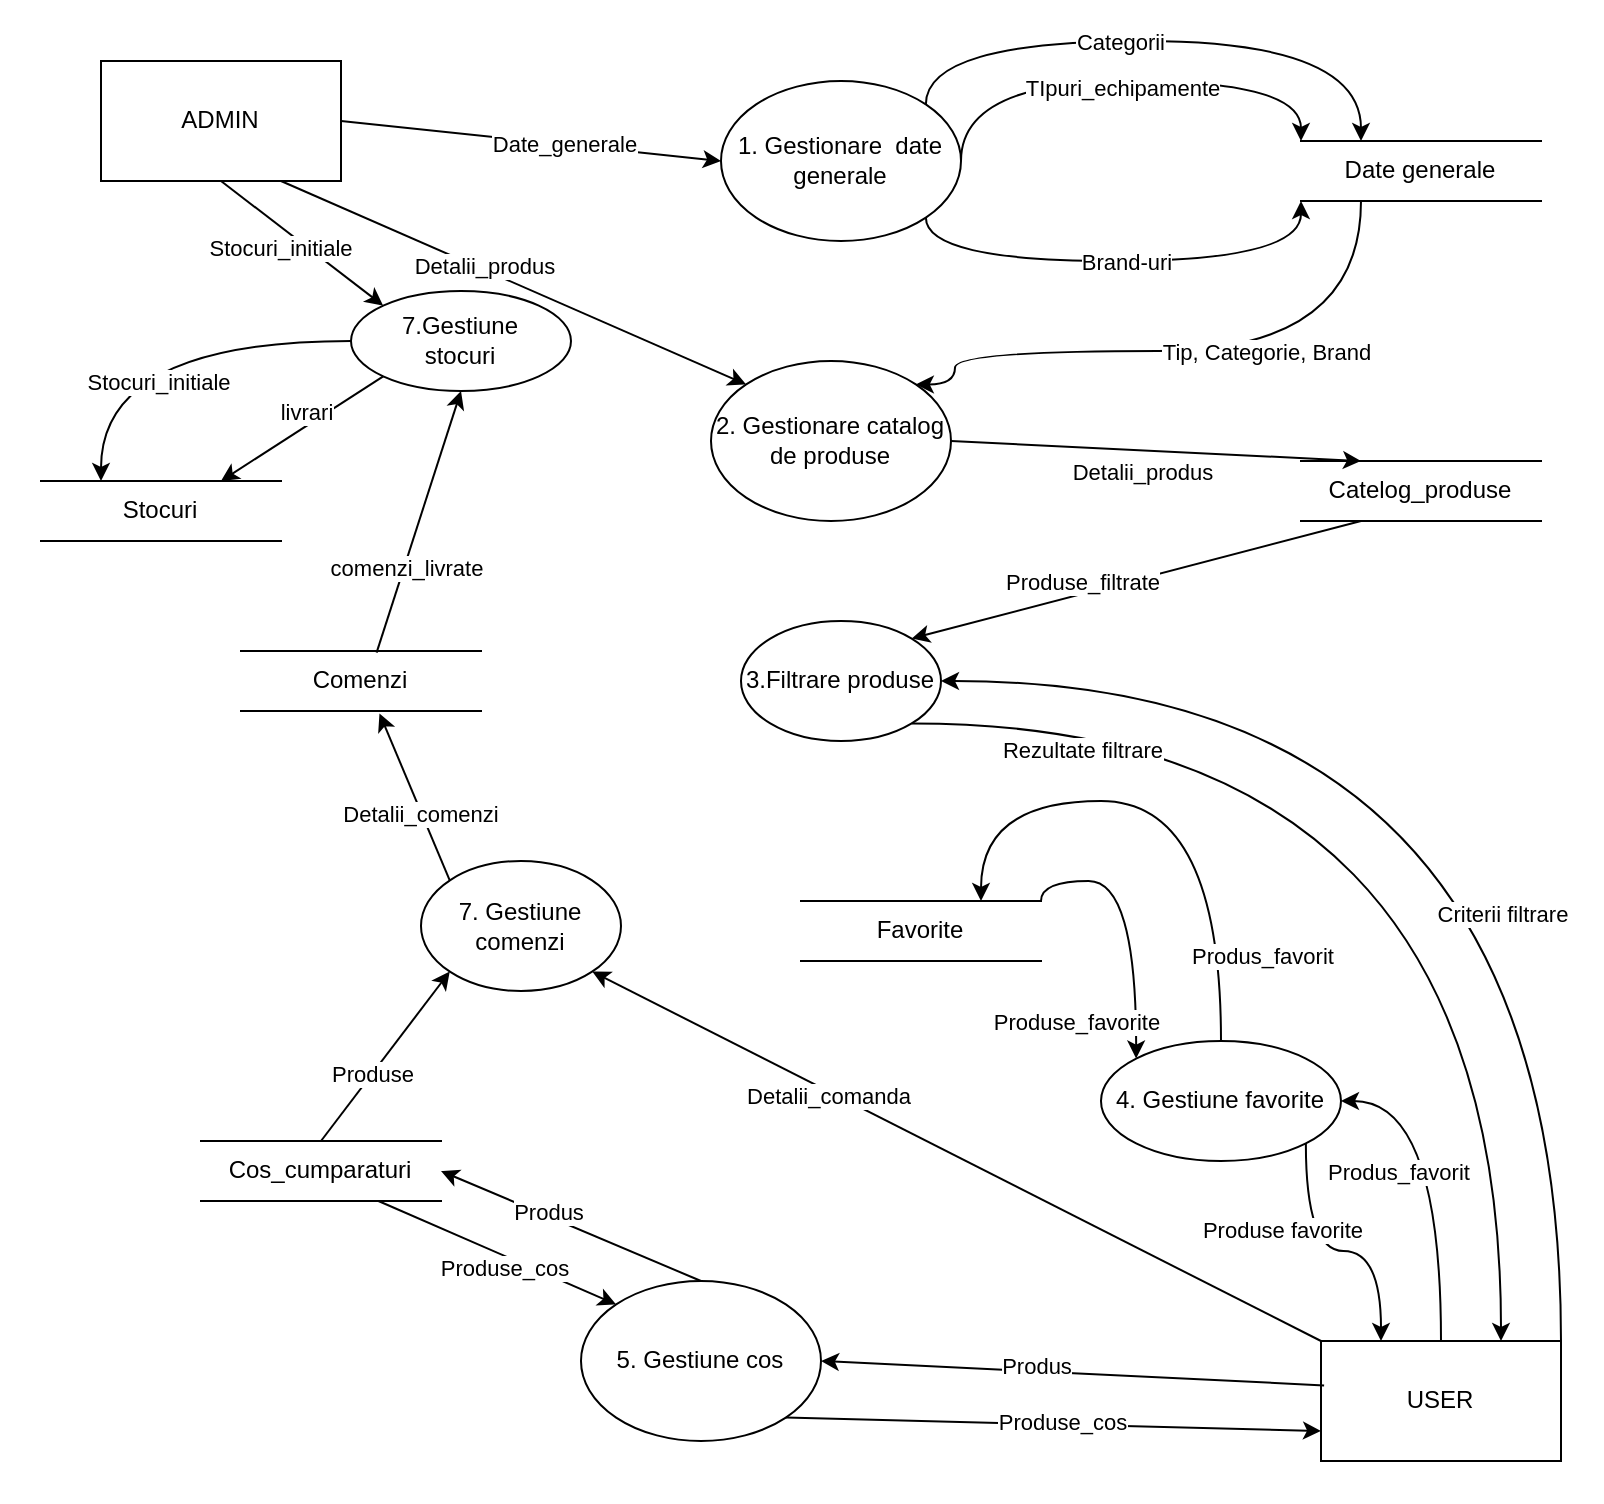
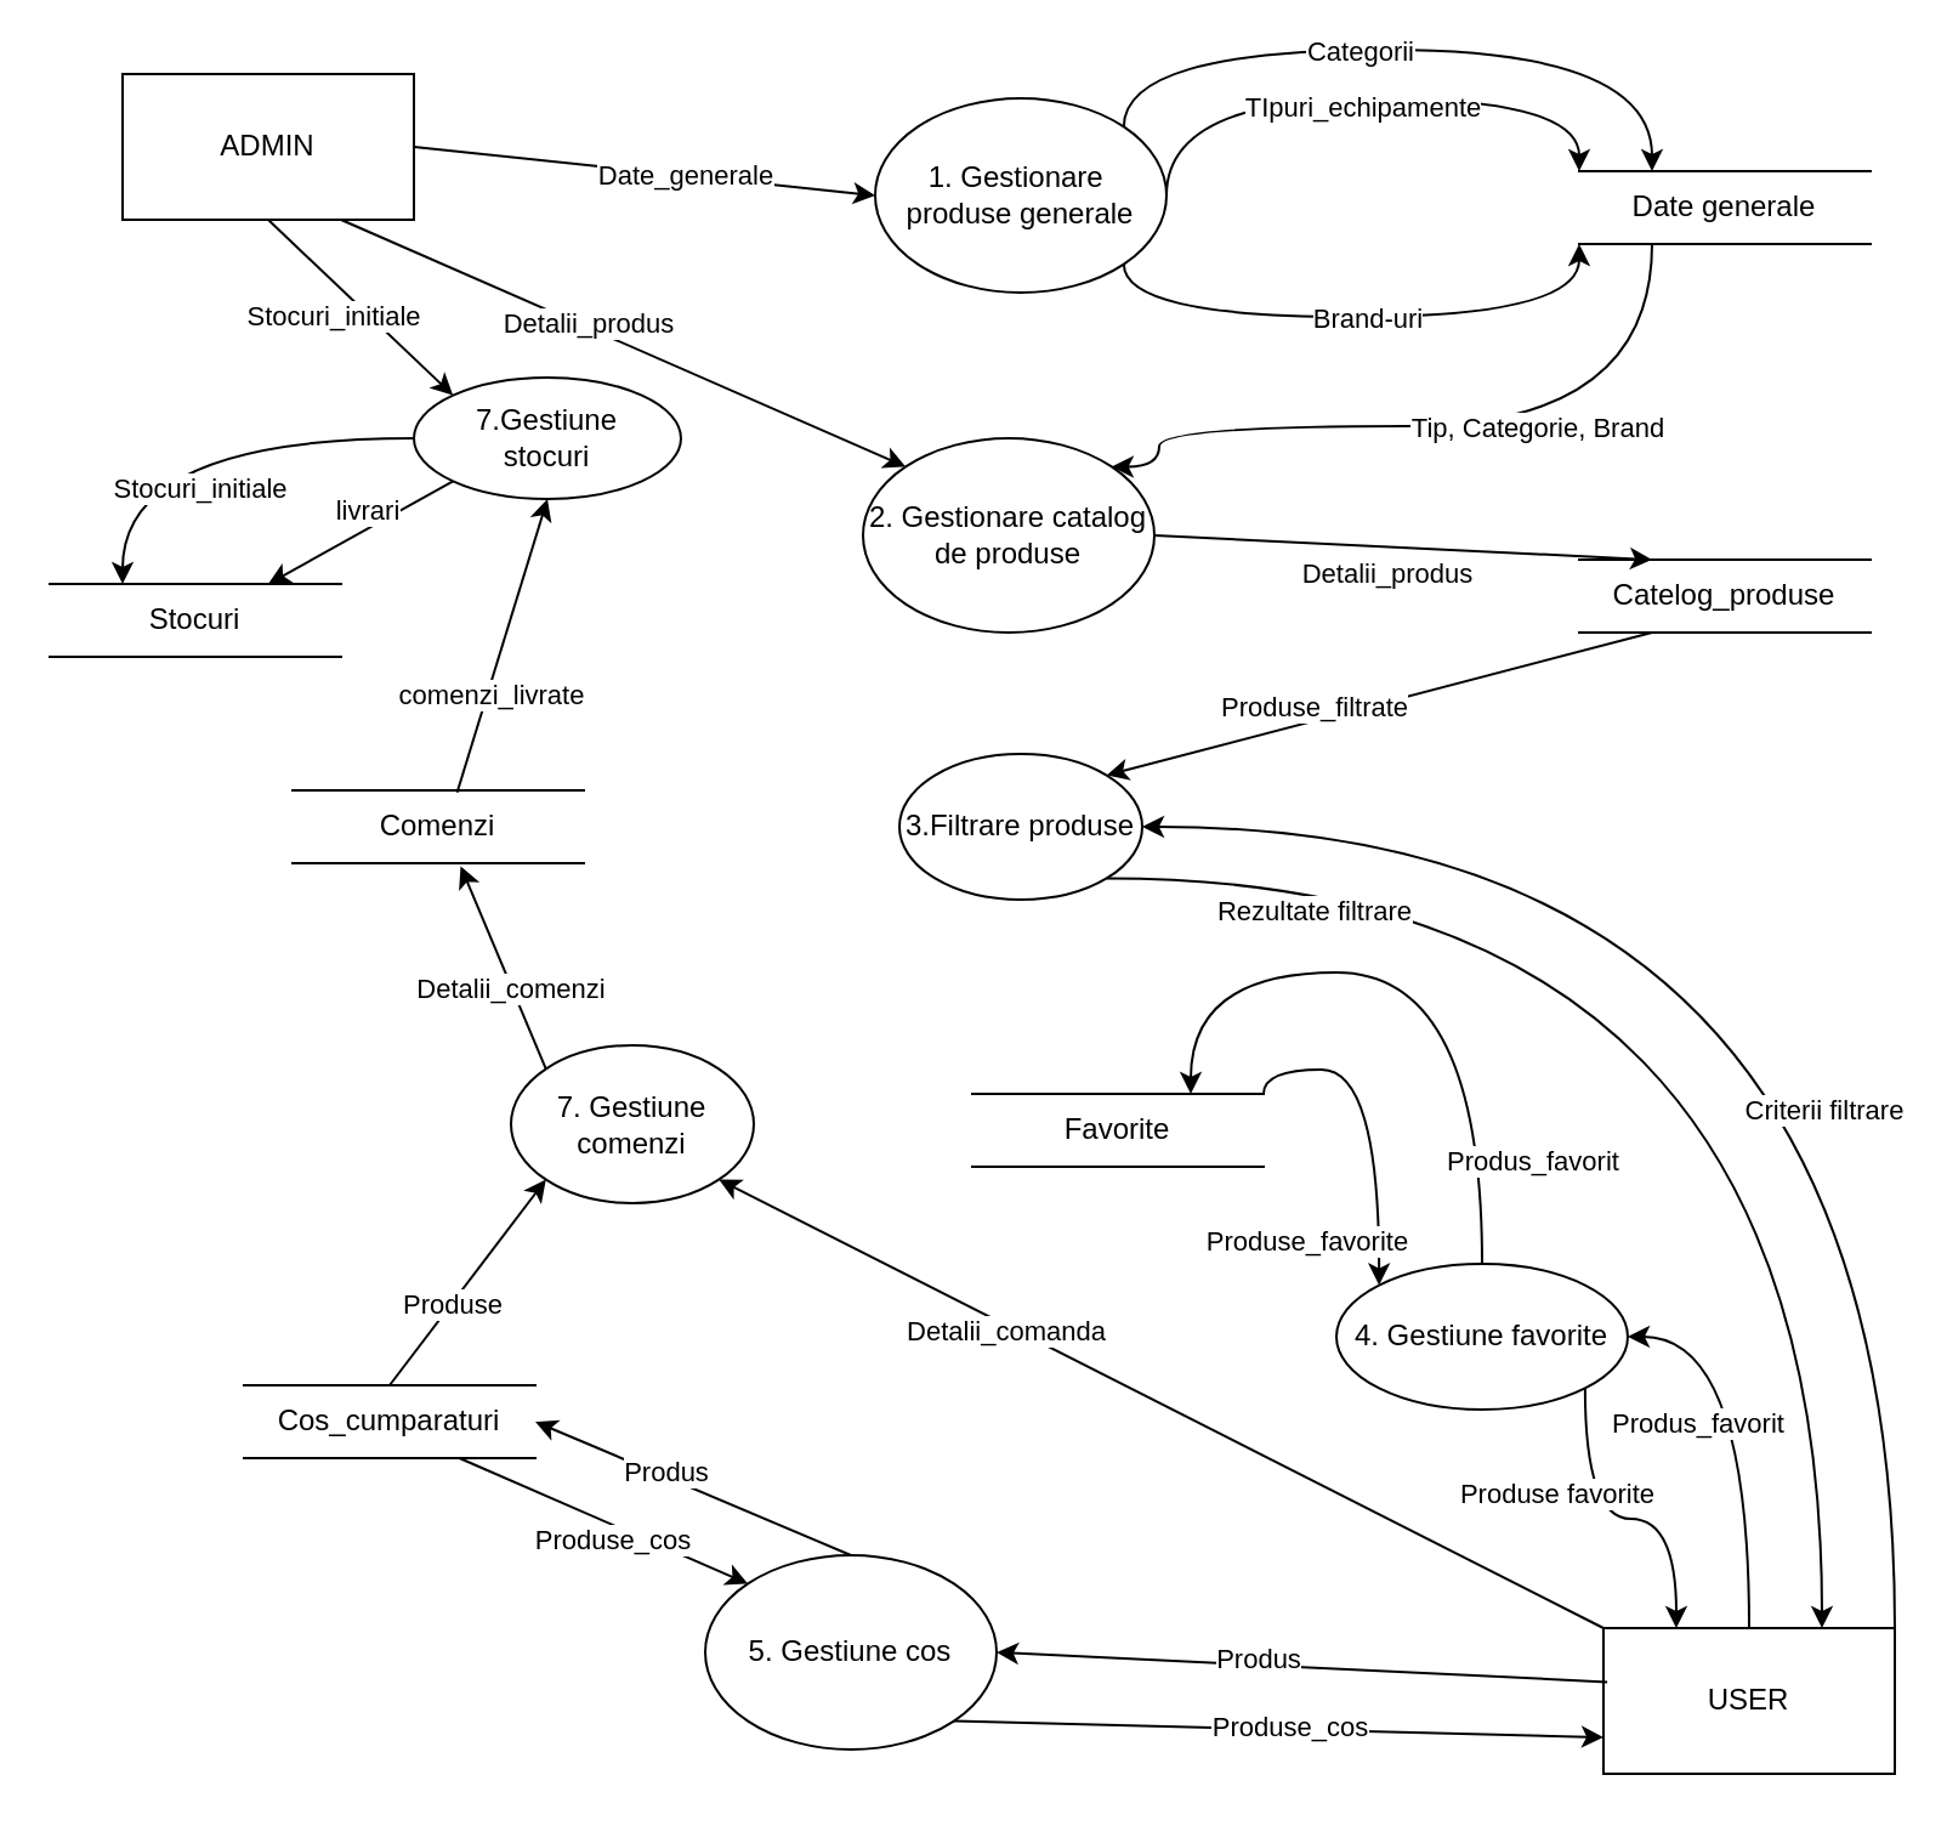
- <mxCell id="6" value="1. Gestionare&amp;nbsp; date generale" style="ellipse;whiteSpace=wrap;html=1;" parent="1" vertex="1"><mxGeometry x="360" y="40" width="120" height="80" as="geometry" /></mxCell>
+ <mxCell id="6" value="1. Gestionare&amp;nbsp; produse generale" style="ellipse;whiteSpace=wrap;html=1;" parent="1" vertex="1"><mxGeometry x="360" y="40" width="120" height="80" as="geometry" /></mxCell>
- <mxCell id="57" value="7.Gestiune&lt;br&gt;stocuri" style="ellipse;whiteSpace=wrap;html=1;" parent="1" vertex="1"><mxGeometry x="175" y="145" width="110" height="50" as="geometry" /></mxCell>
+ <mxCell id="57" value="7.Gestiune&lt;br&gt;stocuri" style="ellipse;whiteSpace=wrap;html=1;" parent="1" vertex="1"><mxGeometry x="170" y="155" width="110" height="50" as="geometry" /></mxCell>
